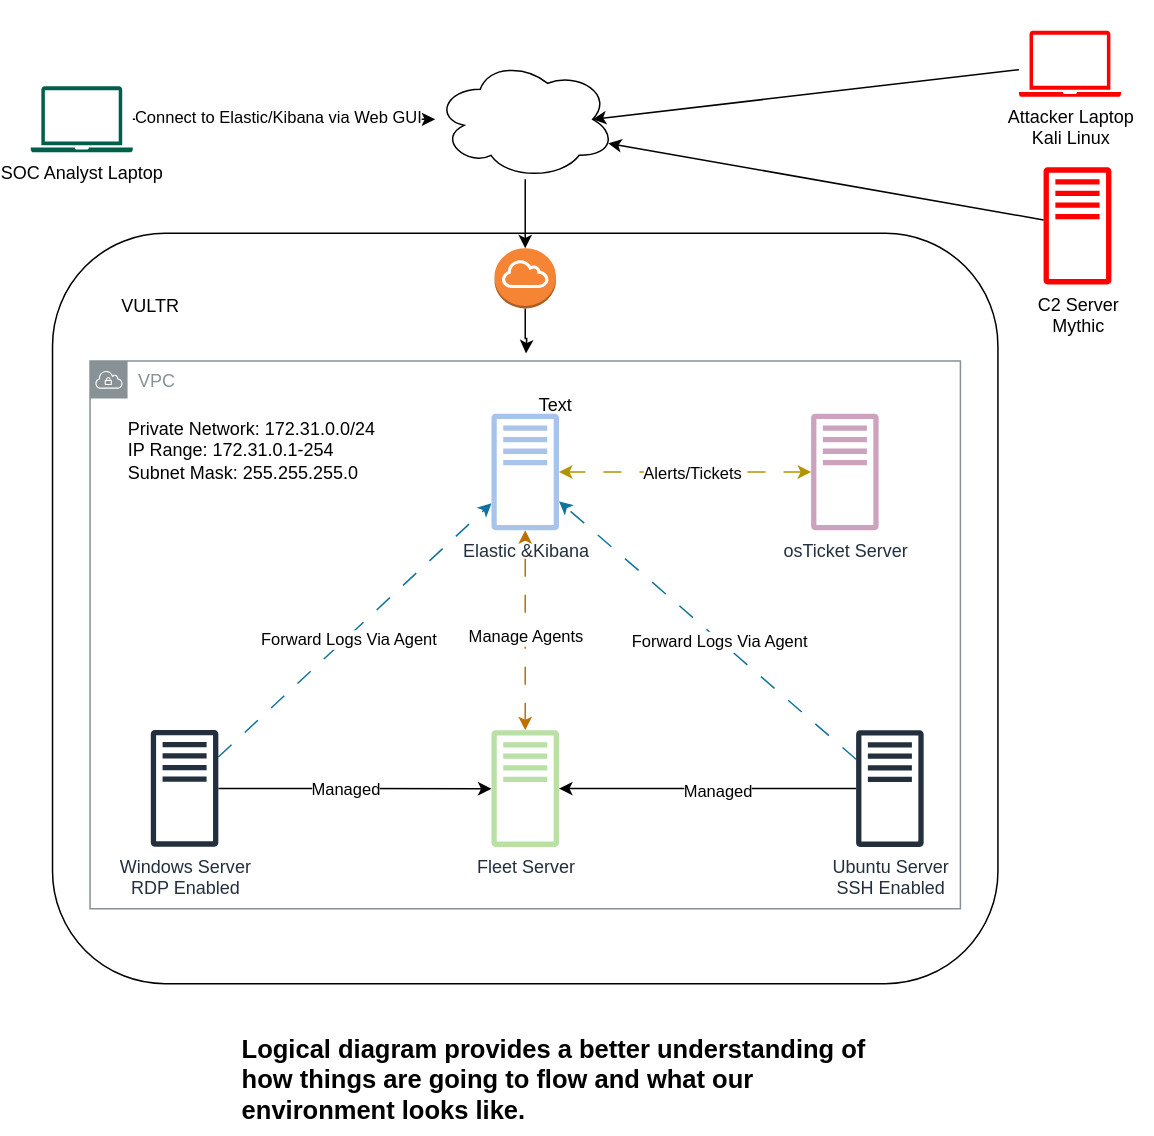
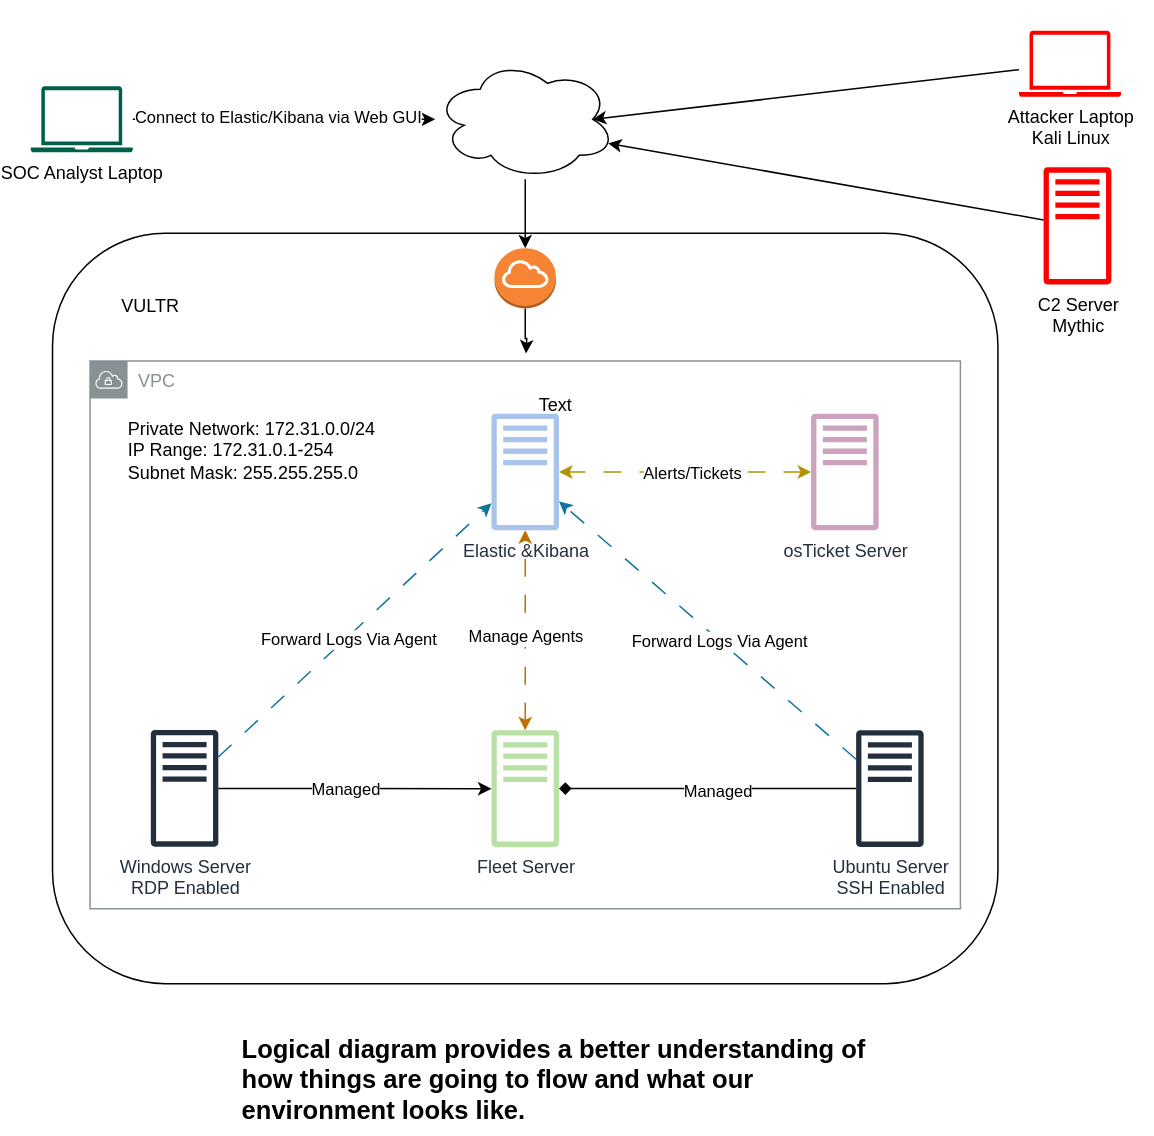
- <mxCell id="16" style="edgeStyle=orthogonalEdgeStyle;rounded=0;orthogonalLoop=1;jettySize=auto;html=1;" edge="1" parent="1" source="20" target="6"><mxGeometry relative="1" as="geometry" /></mxCell>
+ <mxCell id="16" style="edgeStyle=orthogonalEdgeStyle;rounded=0;orthogonalLoop=1;jettySize=auto;html=1;endArrow=diamond;" edge="1" parent="1" source="20" target="6"><mxGeometry relative="1" as="geometry" /></mxCell>
